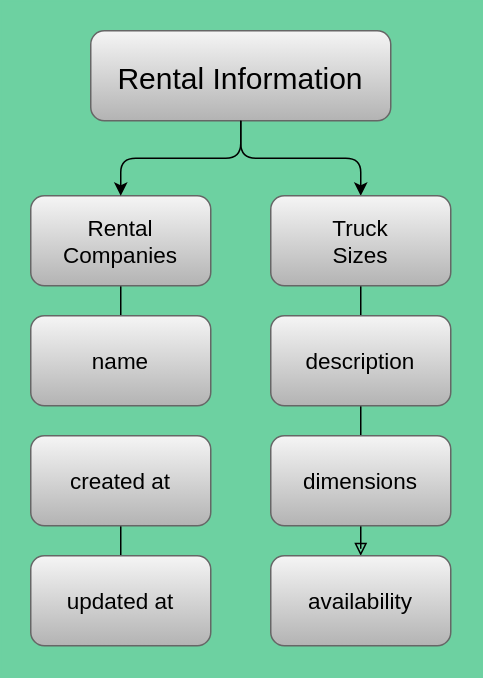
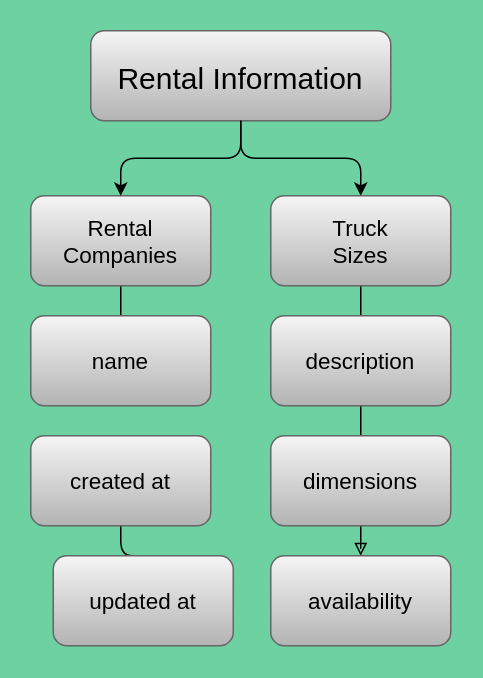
- <mxCell id="16" value="updated at" style="whiteSpace=wrap;html=1;fontSize=15;fillColor=#f5f5f5;strokeColor=#666666;gradientColor=#b3b3b3;rounded=1;" parent="1" vertex="1"><mxGeometry x="20" y="370" width="120" height="60" as="geometry" /></mxCell>
+ <mxCell id="16" value="updated at" style="whiteSpace=wrap;html=1;fontSize=15;fillColor=#f5f5f5;strokeColor=#666666;gradientColor=#b3b3b3;rounded=1;" parent="1" vertex="1"><mxGeometry x="35" y="370" width="120" height="60" as="geometry" /></mxCell>
